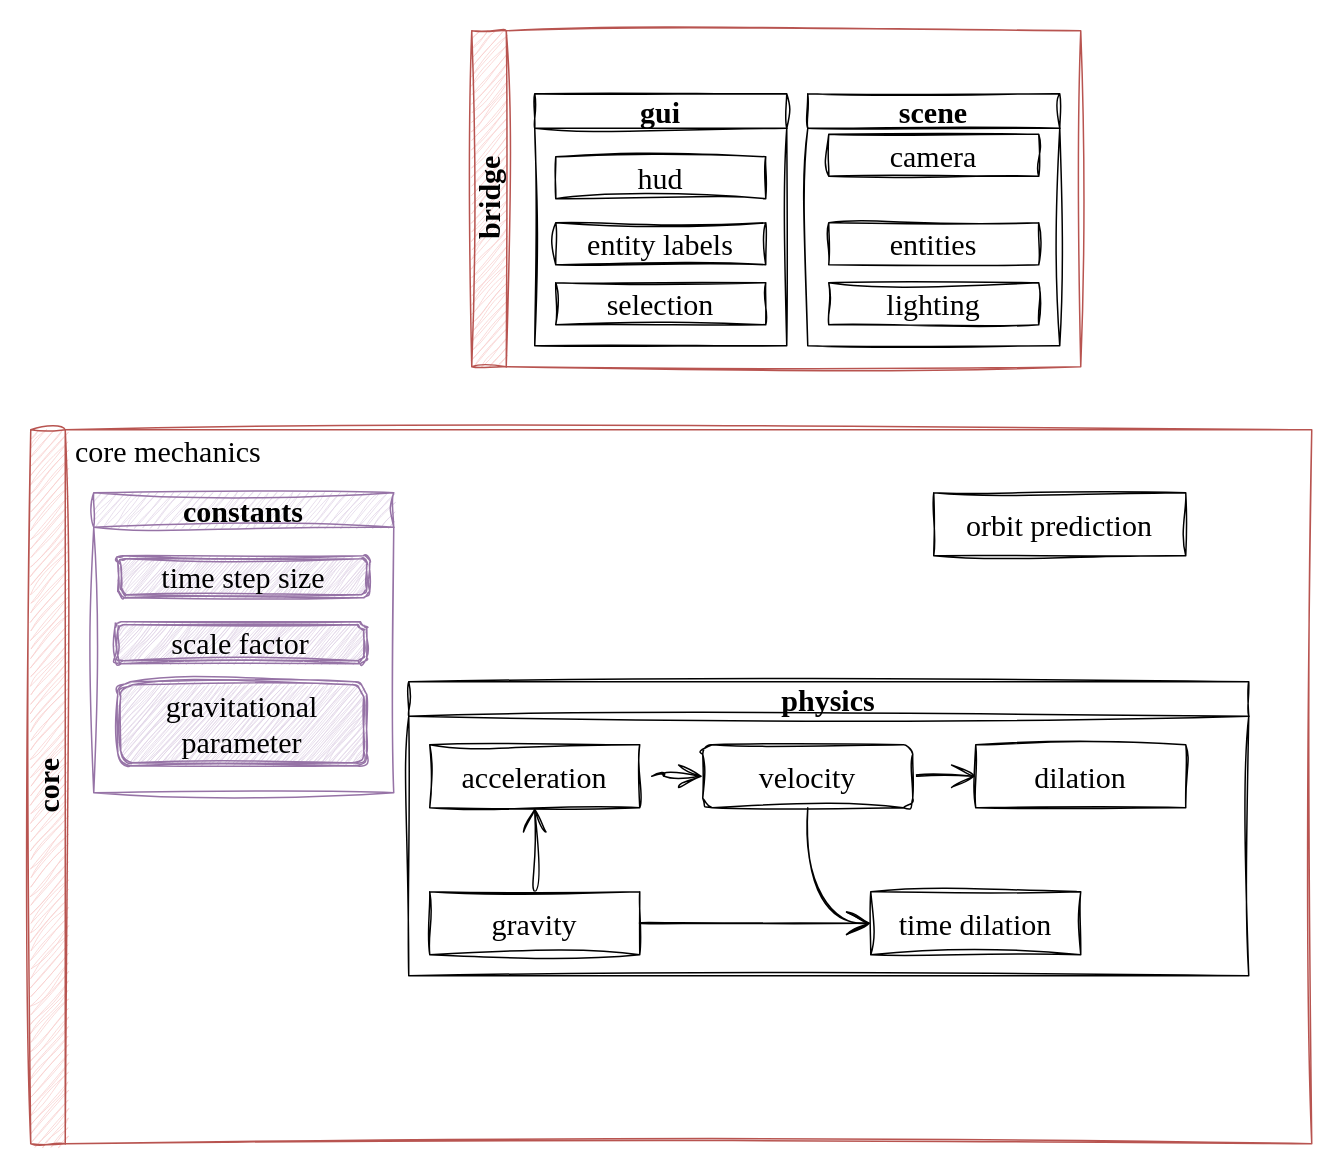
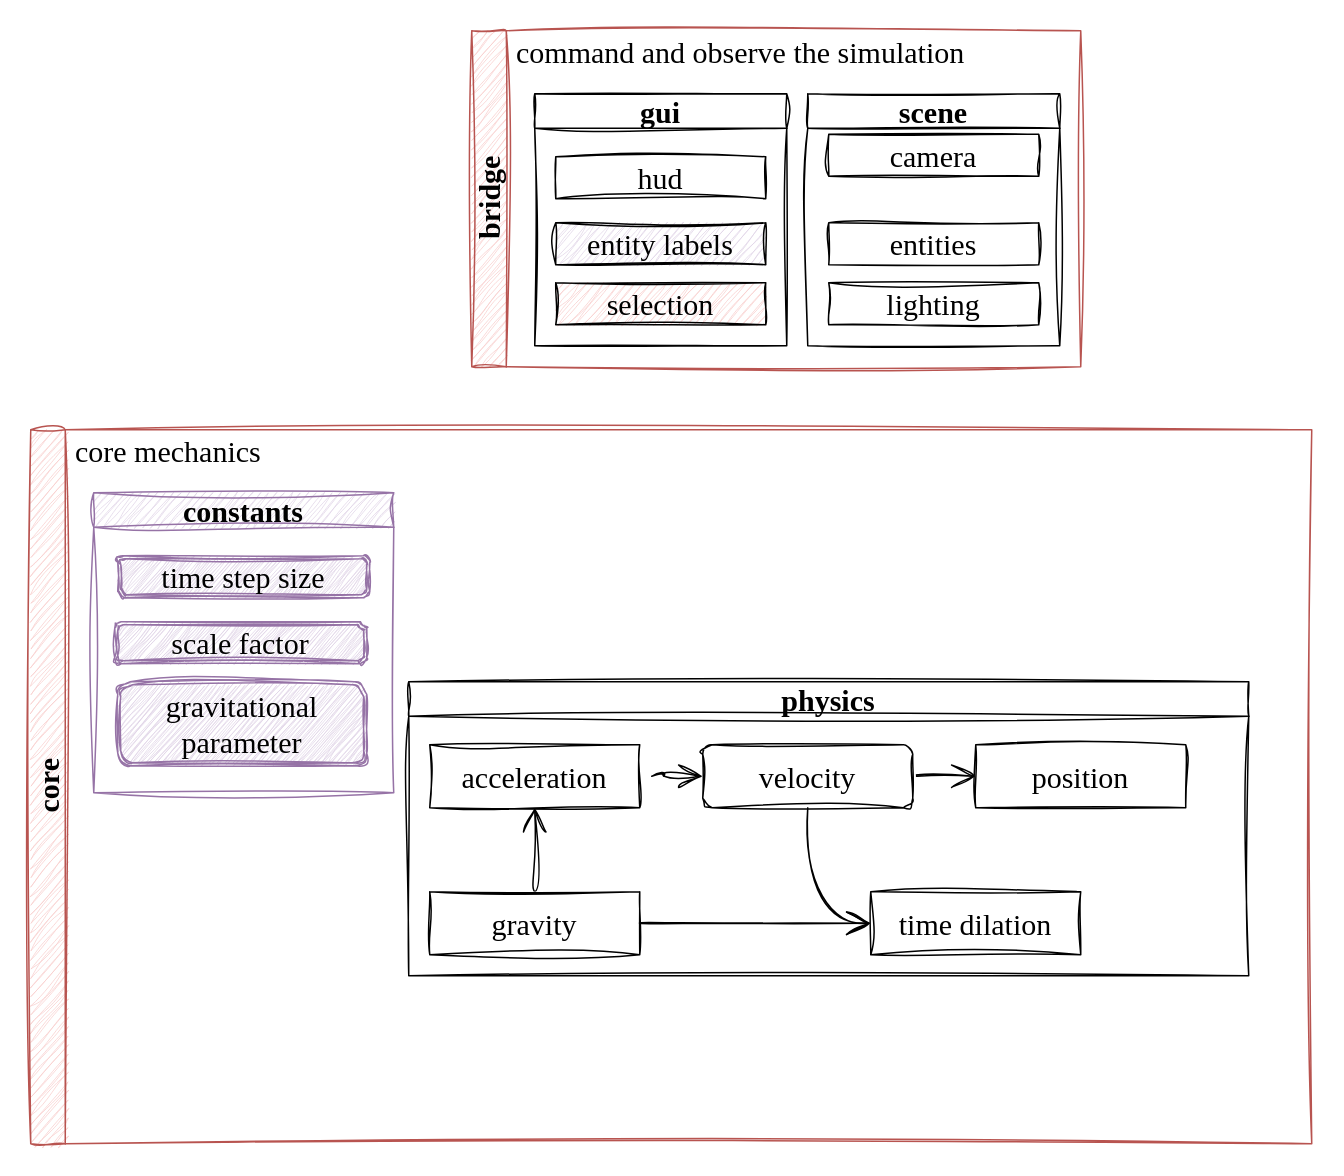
+ <mxCell id="21" value="command and observe the simulation" style="text;html=1;strokeColor=none;fillColor=none;align=left;verticalAlign=middle;whiteSpace=wrap;rounded=0;sketch=1;hachureGap=4;jiggle=2;curveFitting=1;fontFamily=Architects Daughter;fontSource=https%3A%2F%2Ffonts.googleapis.com%2Fcss%3Ffamily%3DArchitects%2BDaughter;fontSize=20;" parent="20" vertex="1"><mxGeometry x="28" width="350" height="28" as="geometry" /></mxCell>
- <mxCell id="24" value="entity labels" style="rounded=0;whiteSpace=wrap;html=1;sketch=1;hachureGap=4;jiggle=2;curveFitting=1;fontFamily=Architects Daughter;fontSource=https%3A%2F%2Ffonts.googleapis.com%2Fcss%3Ffamily%3DArchitects%2BDaughter;fontSize=20;" parent="22" vertex="1"><mxGeometry x="14" y="86" width="140" height="28" as="geometry" /></mxCell>
+ <mxCell id="24" value="entity labels" style="rounded=0;whiteSpace=wrap;html=1;sketch=1;hachureGap=4;jiggle=2;curveFitting=1;fontFamily=Architects Daughter;fontSource=https%3A%2F%2Ffonts.googleapis.com%2Fcss%3Ffamily%3DArchitects%2BDaughter;fontSize=20;fillColor=#e1d5e7;" parent="22" vertex="1"><mxGeometry x="14" y="86" width="140" height="28" as="geometry" /></mxCell>
- <mxCell id="25" value="selection" style="rounded=0;whiteSpace=wrap;html=1;sketch=1;hachureGap=4;jiggle=2;curveFitting=1;fontFamily=Architects Daughter;fontSource=https%3A%2F%2Ffonts.googleapis.com%2Fcss%3Ffamily%3DArchitects%2BDaughter;fontSize=20;" parent="22" vertex="1"><mxGeometry x="14" y="126" width="140" height="28" as="geometry" /></mxCell>
+ <mxCell id="25" value="selection" style="rounded=0;whiteSpace=wrap;html=1;sketch=1;hachureGap=4;jiggle=2;curveFitting=1;fontFamily=Architects Daughter;fontSource=https%3A%2F%2Ffonts.googleapis.com%2Fcss%3Ffamily%3DArchitects%2BDaughter;fontSize=20;fillColor=#f8cecc;" parent="22" vertex="1"><mxGeometry x="14" y="126" width="140" height="28" as="geometry" /></mxCell>
- <mxCell id="19" value="orbit prediction" style="rounded=0;whiteSpace=wrap;html=1;sketch=1;hachureGap=4;jiggle=2;curveFitting=1;fontFamily=Architects Daughter;fontSource=https%3A%2F%2Ffonts.googleapis.com%2Fcss%3Ffamily%3DArchitects%2BDaughter;fontSize=20;" parent="2" vertex="1"><mxGeometry x="602" y="42" width="168" height="42" as="geometry" /></mxCell>
- <mxCell id="7" value="dilation" style="rounded=0;whiteSpace=wrap;html=1;sketch=1;hachureGap=4;jiggle=2;curveFitting=1;fontFamily=Architects Daughter;fontSource=https%3A%2F%2Ffonts.googleapis.com%2Fcss%3Ffamily%3DArchitects%2BDaughter;fontSize=20;" parent="4" vertex="1"><mxGeometry x="378" y="42" width="140" height="42" as="geometry" /></mxCell>
+ <mxCell id="7" value="position" style="rounded=0;whiteSpace=wrap;html=1;sketch=1;hachureGap=4;jiggle=2;curveFitting=1;fontFamily=Architects Daughter;fontSource=https%3A%2F%2Ffonts.googleapis.com%2Fcss%3Ffamily%3DArchitects%2BDaughter;fontSize=20;" parent="4" vertex="1"><mxGeometry x="378" y="42" width="140" height="42" as="geometry" /></mxCell>
